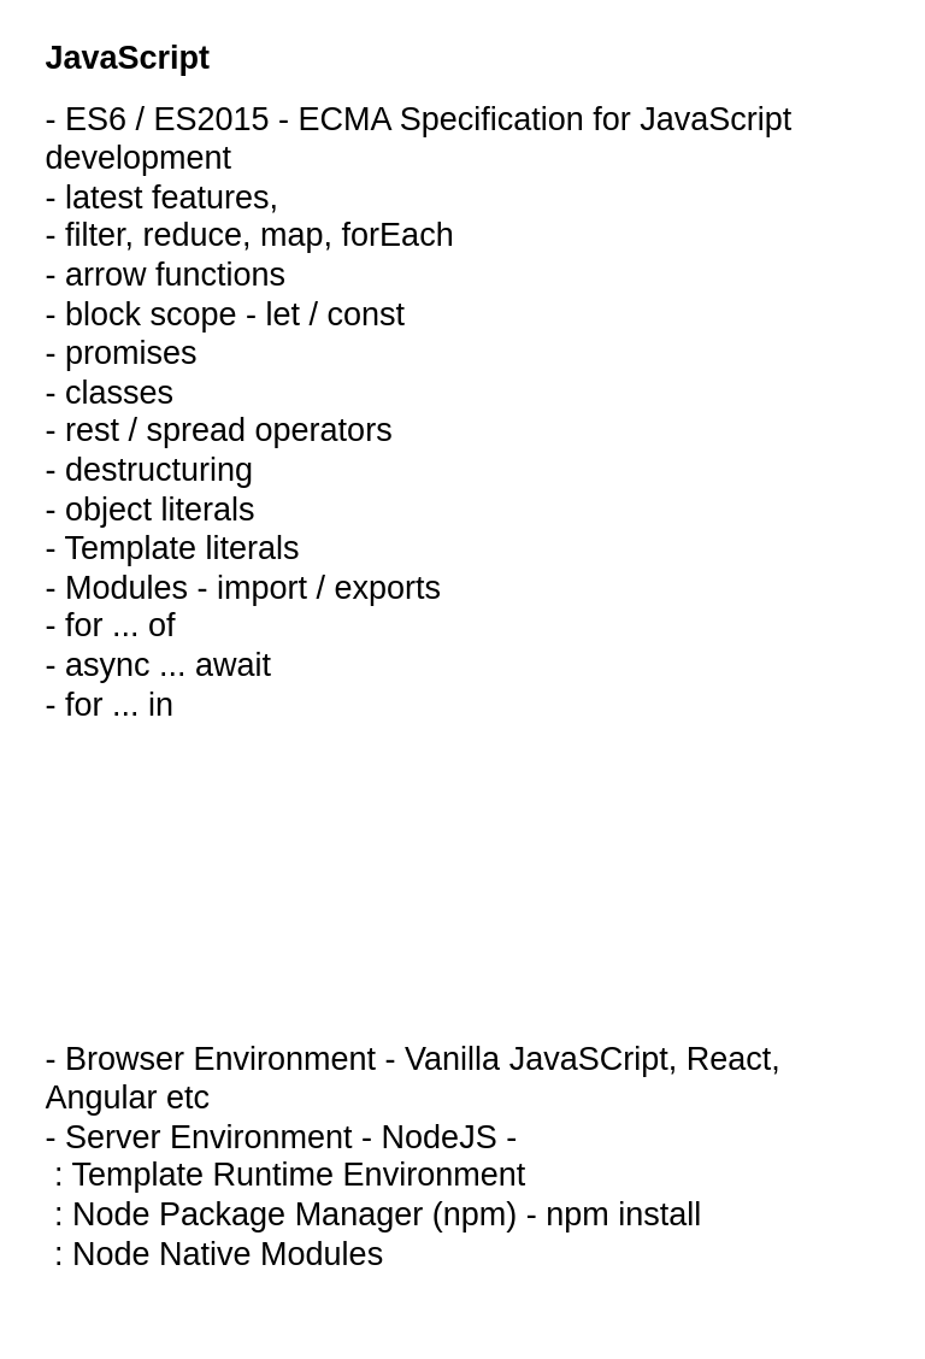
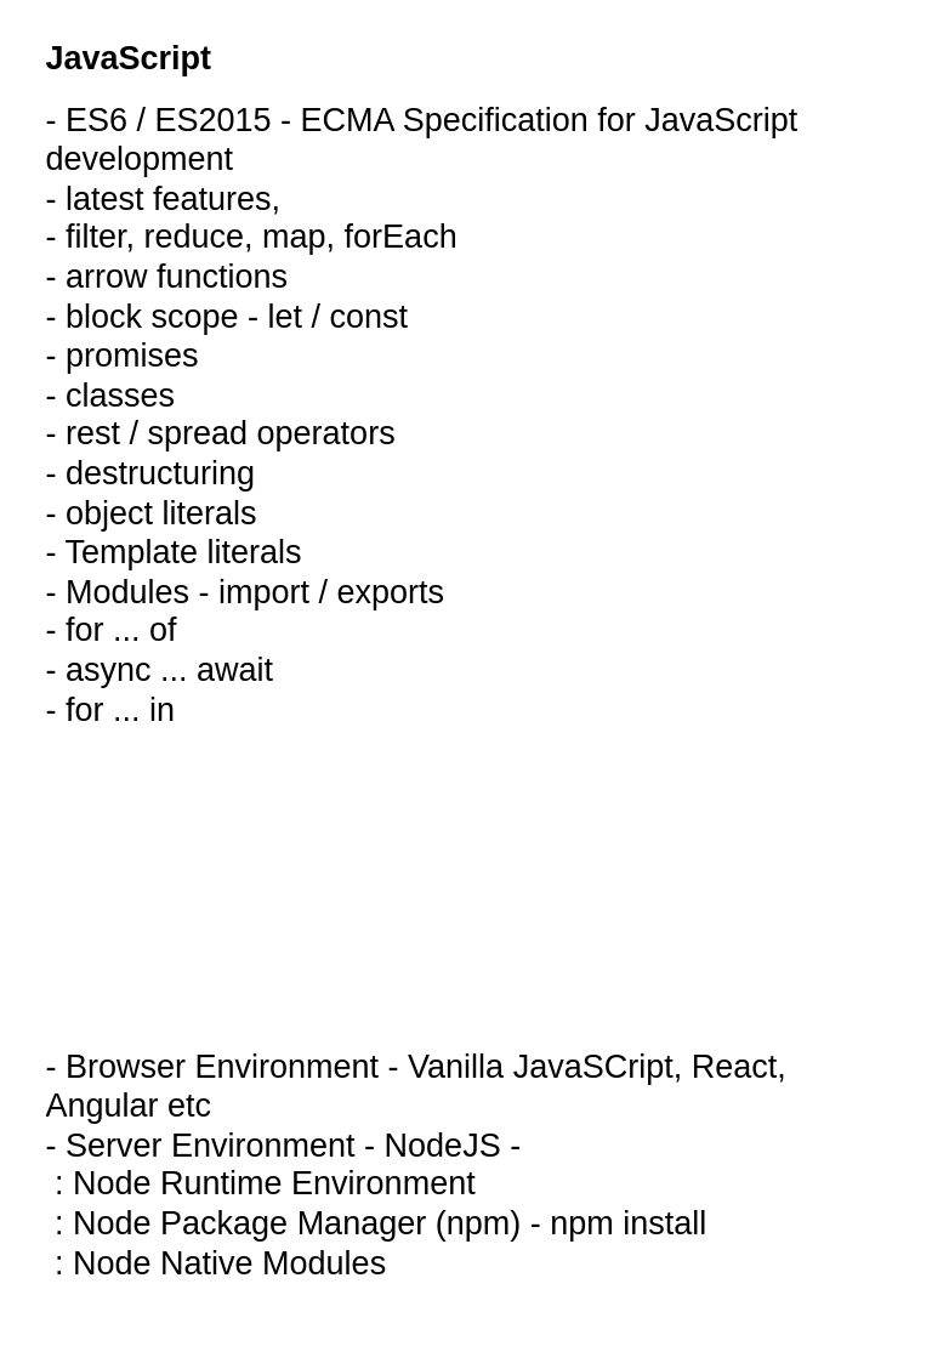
- <mxCell id="3" value="&lt;h1 style=&quot;font-size: 18px&quot;&gt;&lt;font style=&quot;font-size: 18px&quot;&gt;&lt;br&gt;&lt;/font&gt;&lt;/h1&gt;&lt;div style=&quot;font-size: 18px&quot;&gt;&lt;font style=&quot;font-size: 18px&quot;&gt;- Browser Environment - Vanilla JavaSCript, React, Angular etc&lt;/font&gt;&lt;/div&gt;&lt;div style=&quot;font-size: 18px&quot;&gt;&lt;font style=&quot;font-size: 18px&quot;&gt;- Server Environment - NodeJS -&amp;nbsp;&lt;/font&gt;&lt;/div&gt;&lt;div style=&quot;font-size: 18px&quot;&gt;&lt;font style=&quot;font-size: 18px&quot;&gt;&amp;nbsp;: Template Runtime Environment&lt;/font&gt;&lt;/div&gt;&lt;div style=&quot;font-size: 18px&quot;&gt;&lt;font style=&quot;font-size: 18px&quot;&gt;&amp;nbsp;: Node Package Manager (npm) - npm install&amp;nbsp;&lt;/font&gt;&lt;/div&gt;&lt;div style=&quot;font-size: 18px&quot;&gt;&lt;font style=&quot;font-size: 18px&quot;&gt;&amp;nbsp;: Node Native Modules&lt;/font&gt;&lt;/div&gt;" style="text;html=1;strokeColor=none;fillColor=none;spacing=5;spacingTop=-20;whiteSpace=wrap;overflow=hidden;rounded=0;" parent="1" vertex="1"><mxGeometry x="20" y="540" width="470" height="190" as="geometry" /></mxCell>
+ <mxCell id="3" value="&lt;h1 style=&quot;font-size: 18px&quot;&gt;&lt;font style=&quot;font-size: 18px&quot;&gt;&lt;br&gt;&lt;/font&gt;&lt;/h1&gt;&lt;div style=&quot;font-size: 18px&quot;&gt;&lt;font style=&quot;font-size: 18px&quot;&gt;- Browser Environment - Vanilla JavaSCript, React, Angular etc&lt;/font&gt;&lt;/div&gt;&lt;div style=&quot;font-size: 18px&quot;&gt;&lt;font style=&quot;font-size: 18px&quot;&gt;- Server Environment - NodeJS -&amp;nbsp;&lt;/font&gt;&lt;/div&gt;&lt;div style=&quot;font-size: 18px&quot;&gt;&lt;font style=&quot;font-size: 18px&quot;&gt;&amp;nbsp;: Node Runtime Environment&lt;/font&gt;&lt;/div&gt;&lt;div style=&quot;font-size: 18px&quot;&gt;&lt;font style=&quot;font-size: 18px&quot;&gt;&amp;nbsp;: Node Package Manager (npm) - npm install&amp;nbsp;&lt;/font&gt;&lt;/div&gt;&lt;div style=&quot;font-size: 18px&quot;&gt;&lt;font style=&quot;font-size: 18px&quot;&gt;&amp;nbsp;: Node Native Modules&lt;/font&gt;&lt;/div&gt;" style="text;html=1;strokeColor=none;fillColor=none;spacing=5;spacingTop=-20;whiteSpace=wrap;overflow=hidden;rounded=0;" parent="1" vertex="1"><mxGeometry x="20" y="540" width="470" height="190" as="geometry" /></mxCell>
